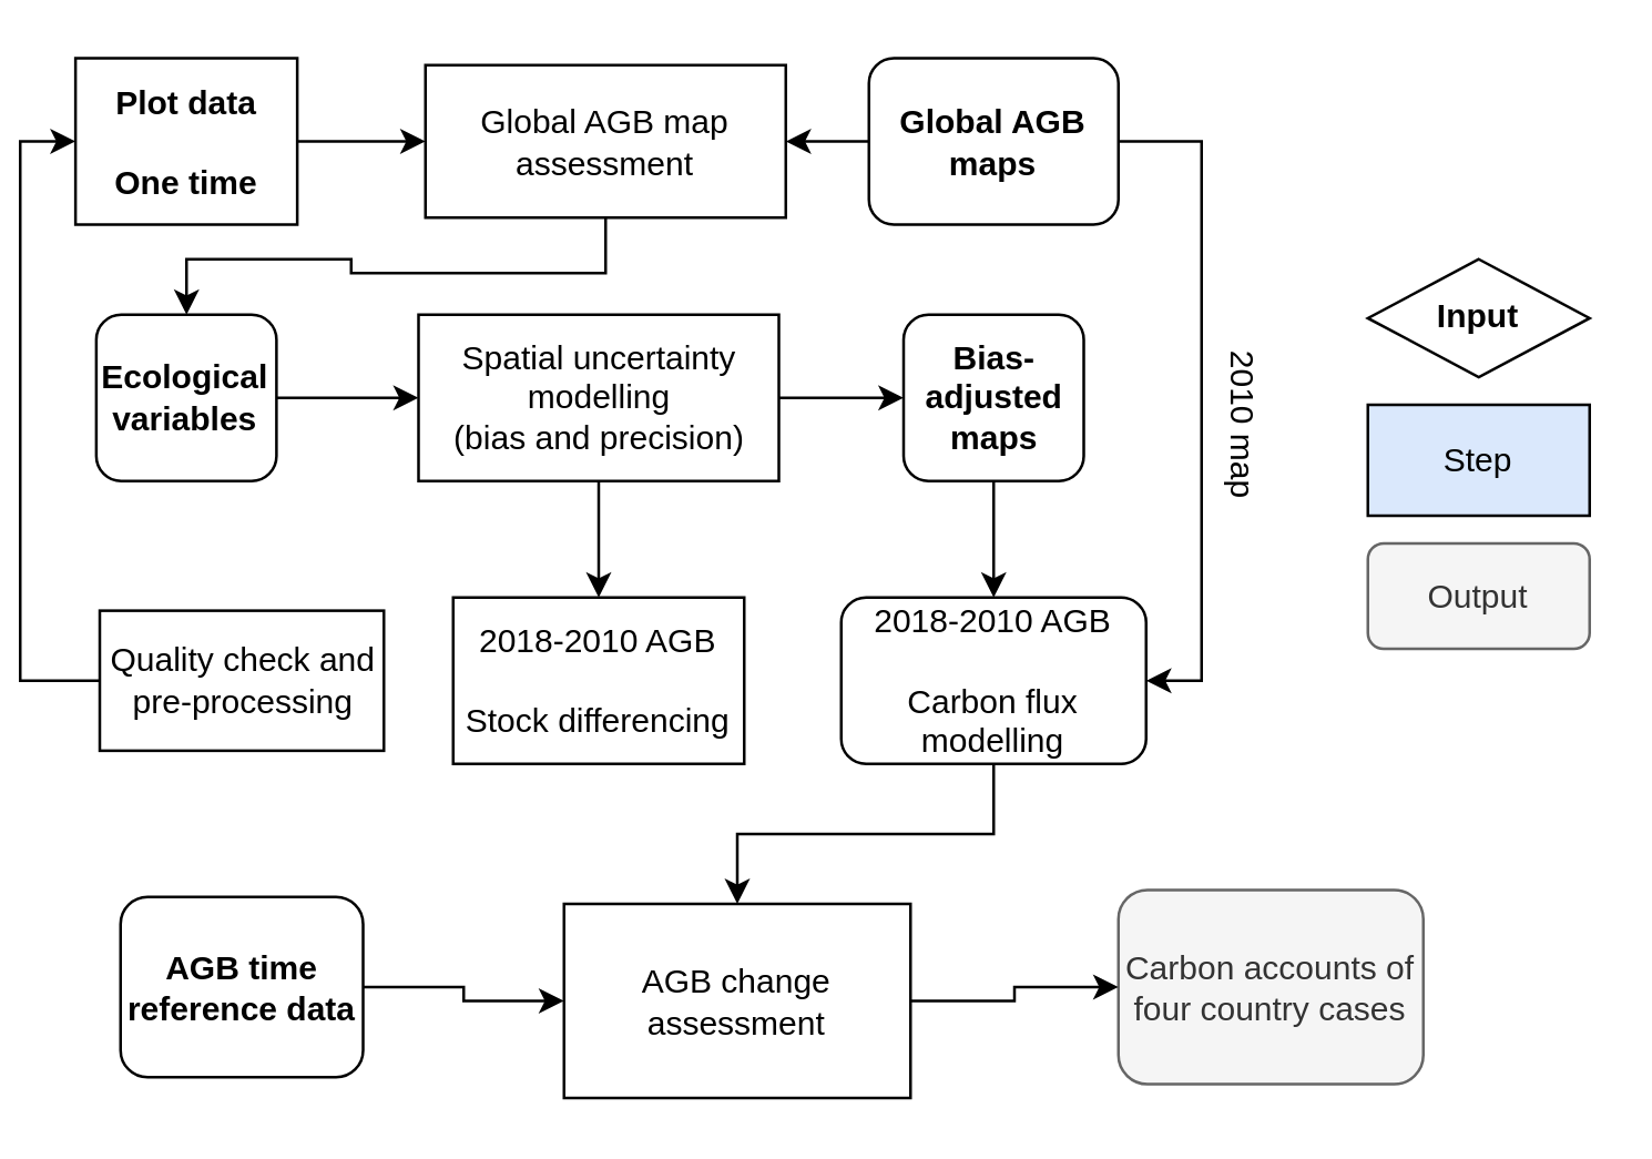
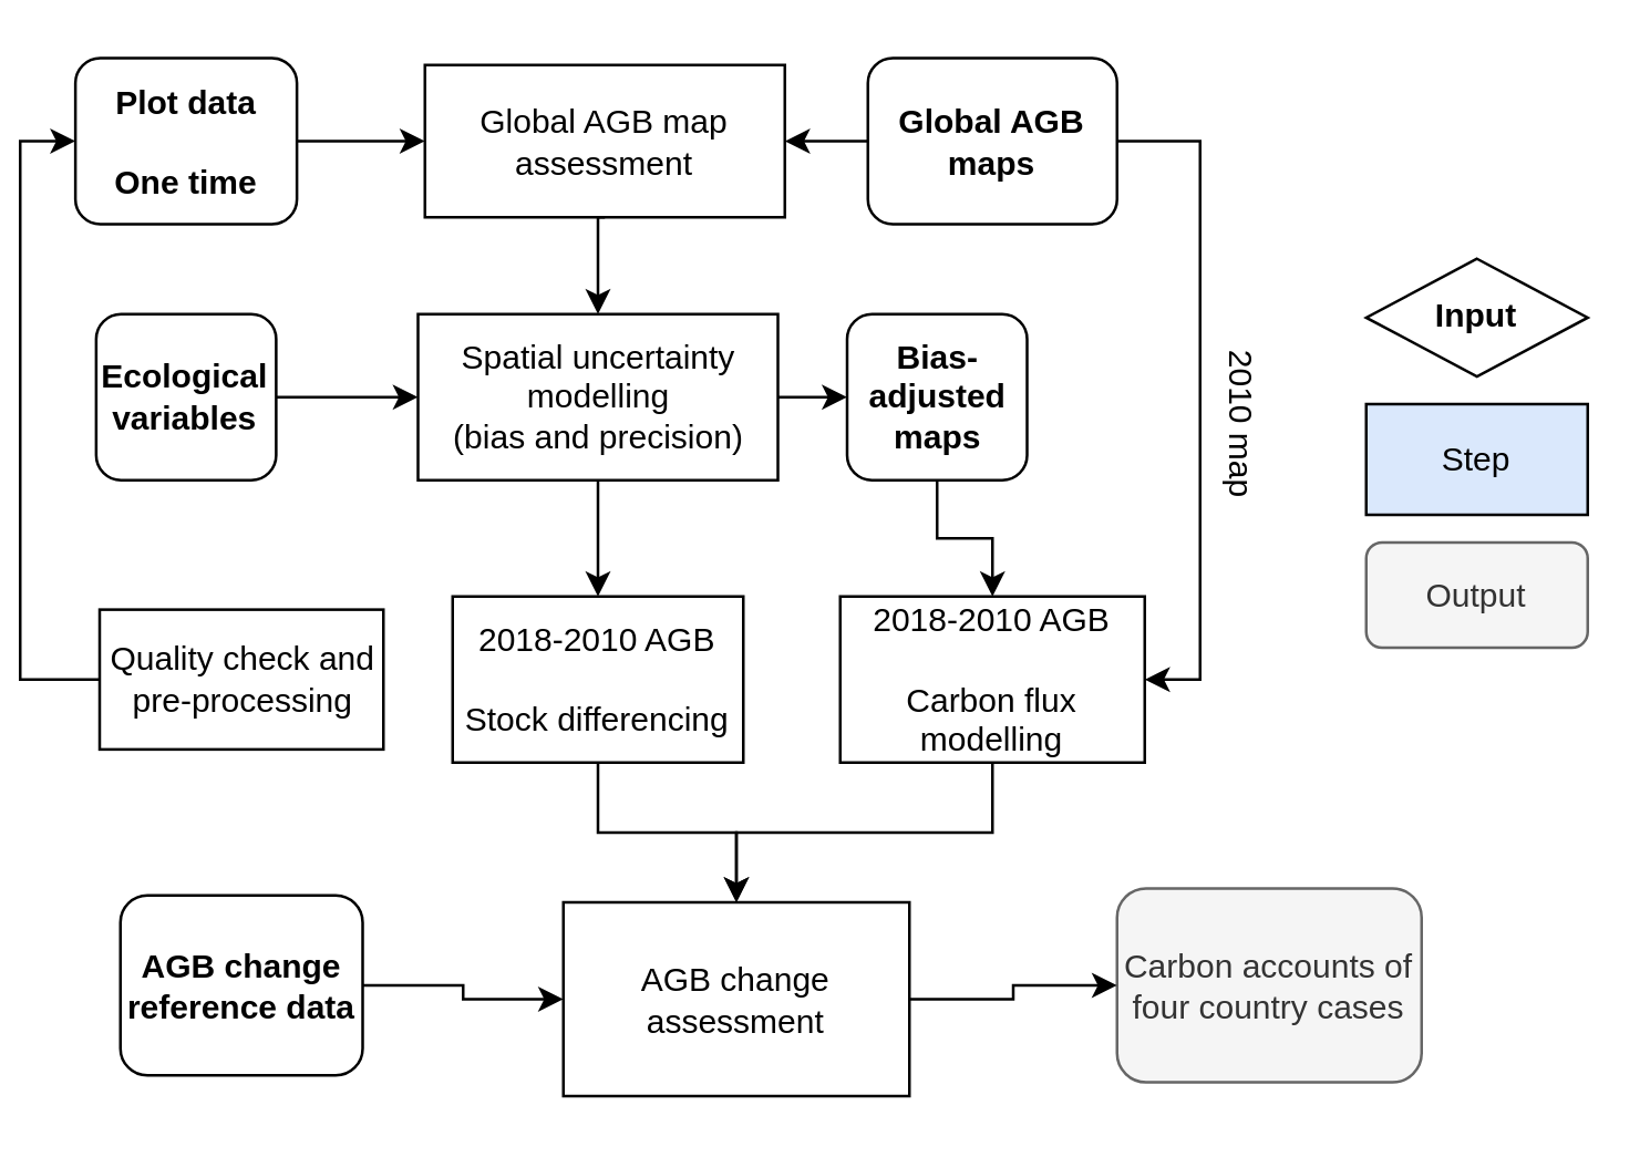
- <mxCell id="6" value="&lt;b style=&quot;font-family: &amp;#34;helvetica&amp;#34;&quot;&gt;Plot data&lt;br&gt;&lt;br&gt;One time&lt;br&gt;&lt;/b&gt;" style="whiteSpace=wrap;html=1;rounded=0;" parent="1" vertex="1"><mxGeometry x="20.75" y="20.5" width="80" height="60" as="geometry" /></mxCell>
+ <mxCell id="6" value="&lt;b style=&quot;font-family: &amp;#34;helvetica&amp;#34;&quot;&gt;Plot data&lt;br&gt;&lt;br&gt;One time&lt;br&gt;&lt;/b&gt;" style="rounded=1;whiteSpace=wrap;html=1;" parent="1" vertex="1"><mxGeometry x="20.75" y="20.5" width="80" height="60" as="geometry" /></mxCell>
- <mxCell id="9" style="edgeStyle=orthogonalEdgeStyle;rounded=0;orthogonalLoop=1;jettySize=auto;html=1;exitX=0.5;exitY=1;exitDx=0;exitDy=0;" parent="1" source="10" target="15" edge="1"><mxGeometry relative="1" as="geometry" /></mxCell>
+ <mxCell id="9" style="edgeStyle=orthogonalEdgeStyle;rounded=0;orthogonalLoop=1;jettySize=auto;html=1;exitX=0.5;exitY=1;exitDx=0;exitDy=0;entryX=0.5;entryY=0;entryDx=0;entryDy=0;" parent="1" source="10" target="18" edge="1"><mxGeometry relative="1" as="geometry" /></mxCell>
- <mxCell id="24" value="&lt;b&gt;Bias-adjusted maps&lt;br&gt;&lt;/b&gt;" style="rounded=1;whiteSpace=wrap;html=1;" parent="1" vertex="1"><mxGeometry x="319.5" y="113" width="65" height="60" as="geometry" /></mxCell>
+ <mxCell id="24" value="&lt;b&gt;Bias-adjusted maps&lt;br&gt;&lt;/b&gt;" style="rounded=1;whiteSpace=wrap;html=1;" parent="1" vertex="1"><mxGeometry x="299.5" y="113" width="65" height="60" as="geometry" /></mxCell>
- <mxCell id="22" value="2018-2010 AGB&lt;br&gt;&lt;br&gt;Carbon flux modelling" style="whiteSpace=wrap;html=1;rounded=1;" parent="1" vertex="1"><mxGeometry x="297" y="215" width="110" height="60" as="geometry" /></mxCell>
+ <mxCell id="22" value="2018-2010 AGB&lt;br&gt;&lt;br&gt;Carbon flux modelling" style="rounded=0;whiteSpace=wrap;html=1;" parent="1" vertex="1"><mxGeometry x="297" y="215" width="110" height="60" as="geometry" /></mxCell>
+ <mxCell id="2" style="edgeStyle=orthogonalEdgeStyle;rounded=0;orthogonalLoop=1;jettySize=auto;html=1;exitX=0.5;exitY=1;exitDx=0;exitDy=0;entryX=0.5;entryY=0;entryDx=0;entryDy=0;" parent="1" source="3" target="8" edge="1"><mxGeometry relative="1" as="geometry" /></mxCell>
- <mxCell id="20" value="&lt;b style=&quot;font-family: &amp;#34;helvetica&amp;#34;&quot;&gt;AGB time reference data&lt;br&gt;&lt;/b&gt;" style="rounded=1;whiteSpace=wrap;html=1;" parent="1" vertex="1"><mxGeometry x="37" y="323" width="87.5" height="65" as="geometry" /></mxCell>
+ <mxCell id="20" value="&lt;b style=&quot;font-family: &amp;#34;helvetica&amp;#34;&quot;&gt;AGB change reference data&lt;br&gt;&lt;/b&gt;" style="rounded=1;whiteSpace=wrap;html=1;" parent="1" vertex="1"><mxGeometry x="37" y="323" width="87.5" height="65" as="geometry" /></mxCell>
